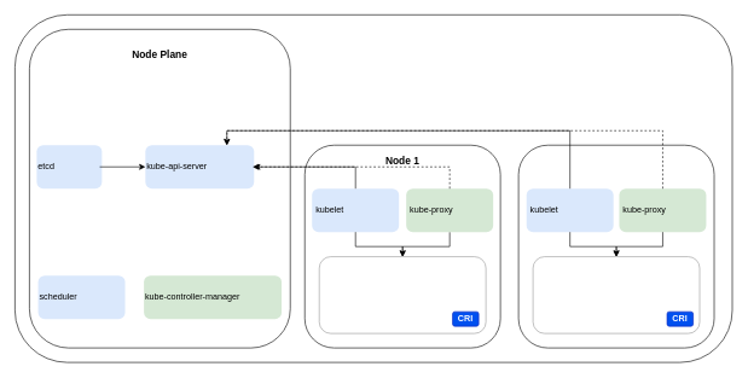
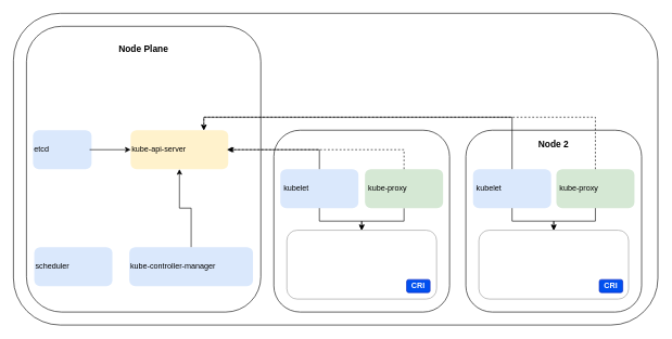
- <mxCell id="28" value="&lt;span style=&quot;font-size: 14px;&quot;&gt;&lt;b&gt;Node 1&lt;/b&gt;&lt;/span&gt;" style="text;html=1;align=center;verticalAlign=middle;whiteSpace=wrap;rounded=0;" vertex="1" parent="1"><mxGeometry x="520" y="205.58" width="70" height="30" as="geometry" /></mxCell>
+ <mxCell id="29" value="&lt;span style=&quot;font-size: 14px;&quot;&gt;&lt;b&gt;Node 2&lt;/b&gt;&lt;/span&gt;" style="text;html=1;align=center;verticalAlign=middle;whiteSpace=wrap;rounded=0;" vertex="1" parent="1"><mxGeometry x="815" y="205.58" width="70" height="30" as="geometry" /></mxCell>
- <mxCell id="19" value="kube-api-&lt;span style=&quot;background-color: initial;&quot;&gt;server&lt;/span&gt;" style="rounded=1;whiteSpace=wrap;html=1;fillColor=#dae8fc;strokeColor=none;align=left;" vertex="1" parent="18"><mxGeometry x="10" width="150" height="60" as="geometry" /></mxCell>
+ <mxCell id="19" value="kube-api-&lt;span style=&quot;background-color: initial;&quot;&gt;server&lt;/span&gt;" style="rounded=1;whiteSpace=wrap;html=1;fillColor=#fff2cc;strokeColor=none;align=left;" vertex="1" parent="18"><mxGeometry x="10" width="150" height="60" as="geometry" /></mxCell>
+ <mxCell id="48" style="edgeStyle=orthogonalEdgeStyle;rounded=0;orthogonalLoop=1;jettySize=auto;html=1;entryX=0.5;entryY=1;entryDx=0;entryDy=0;" edge="1" parent="1" source="25" target="19"><mxGeometry relative="1" as="geometry"><Array as="points"><mxPoint x="293" y="320" /><mxPoint x="275" y="320" /></Array></mxGeometry></mxCell>
- <mxCell id="25" value="kube-controller-manager" style="rounded=1;whiteSpace=wrap;html=1;fillColor=#d5e8d4;strokeColor=none;align=left;" vertex="1" parent="24"><mxGeometry x="30" width="190" height="60" as="geometry" /></mxCell>
+ <mxCell id="25" value="kube-controller-manager" style="rounded=1;whiteSpace=wrap;html=1;fillColor=#dae8fc;strokeColor=none;align=left;" vertex="1" parent="24"><mxGeometry x="30" width="190" height="60" as="geometry" /></mxCell>
